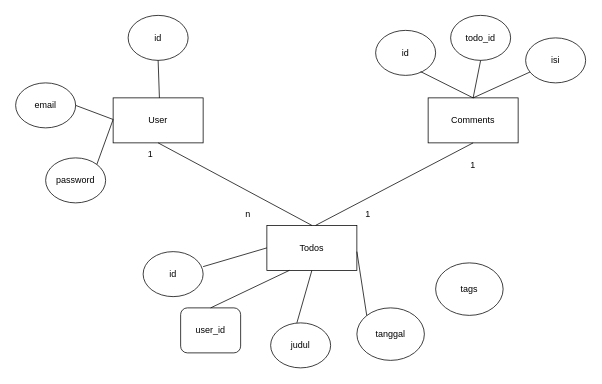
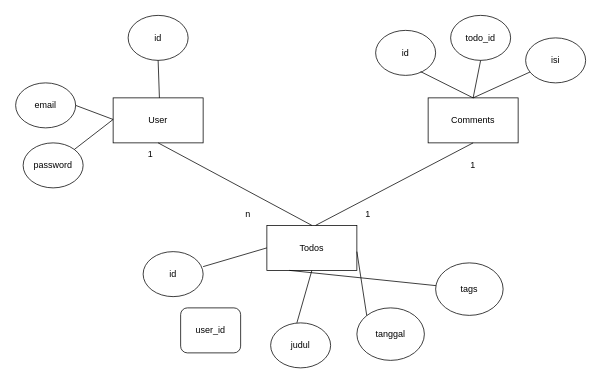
- <mxCell id="6" value="password" style="ellipse;whiteSpace=wrap;html=1;" vertex="1" parent="1"><mxGeometry x="60" y="210" width="80" height="60" as="geometry" /></mxCell>
+ <mxCell id="6" value="password" style="ellipse;whiteSpace=wrap;html=1;" vertex="1" parent="1"><mxGeometry x="30" y="190" width="80" height="60" as="geometry" /></mxCell>
- <mxCell id="21" value="" style="endArrow=none;html=1;rounded=0;entryX=0.5;entryY=0;entryDx=0;entryDy=0;exitX=0.25;exitY=1;exitDx=0;exitDy=0;" edge="1" parent="1" source="3" target="10"><mxGeometry width="50" height="50" relative="1" as="geometry"><mxPoint x="385" y="385" as="sourcePoint" /><mxPoint x="300" y="410" as="targetPoint" /></mxGeometry></mxCell>
+ <mxCell id="21" value="" style="endArrow=none;html=1;rounded=0;exitX=0.25;exitY=1;exitDx=0;exitDy=0;" edge="1" parent="1" source="3" target="31"><mxGeometry width="50" height="50" relative="1" as="geometry"><mxPoint x="385" y="385" as="sourcePoint" /><mxPoint x="300" y="410" as="targetPoint" /></mxGeometry></mxCell>
